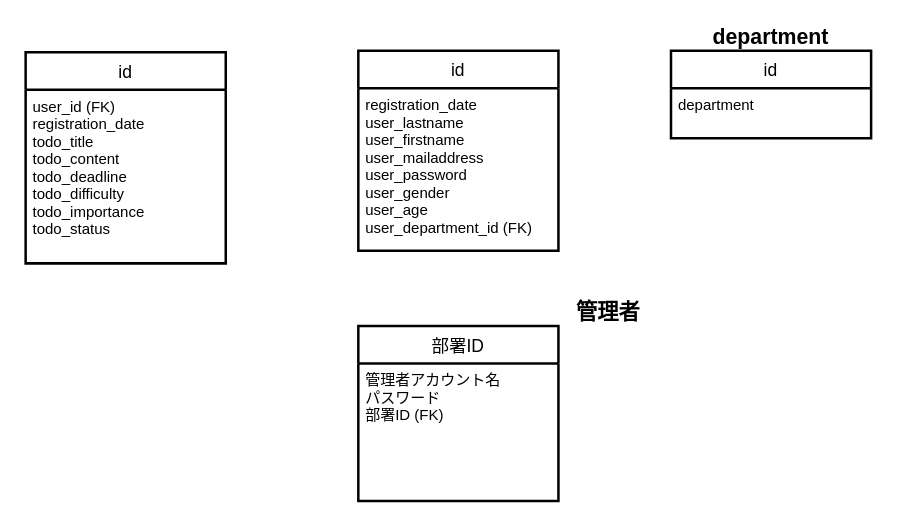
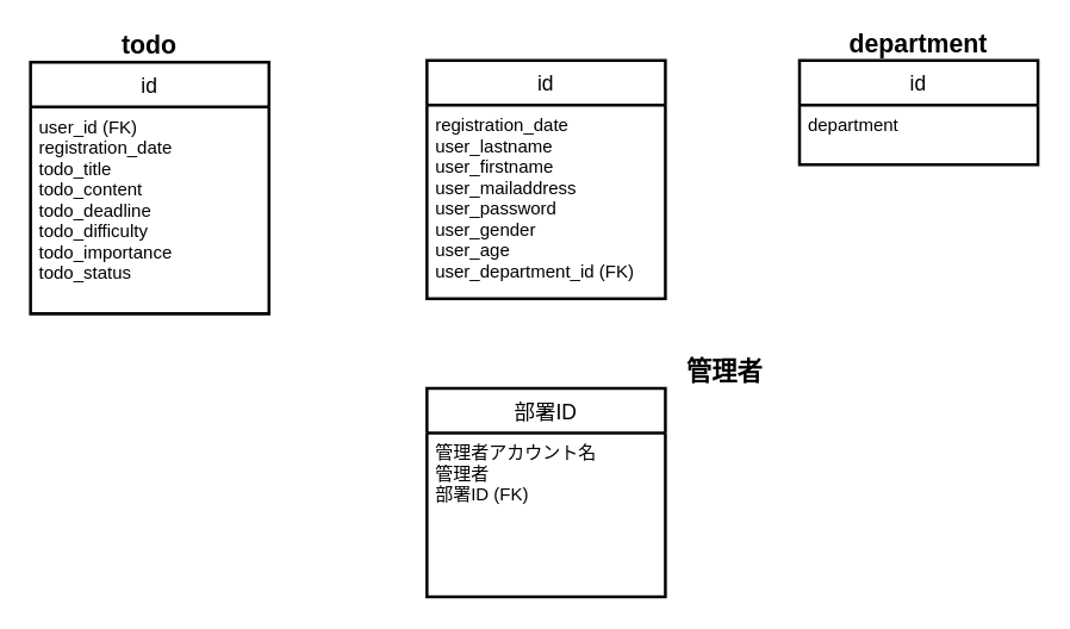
+ <mxCell id="11" value="todo" style="text;html=1;strokeColor=none;fillColor=none;align=center;verticalAlign=middle;whiteSpace=wrap;rounded=0;fontSize=17;fontStyle=1" parent="8" vertex="1"><mxGeometry x="60" width="40" height="21.111" as="geometry" /></mxCell>
- <mxCell id="7" value="管理者アカウント名&#10;パスワード&#10;部署ID (FK)" style="align=left;strokeColor=none;fillColor=none;spacingLeft=4;fontSize=12;verticalAlign=top;resizable=0;rotatable=0;part=1;" parent="6" vertex="1"><mxGeometry y="30" width="160" height="110" as="geometry" /></mxCell>
+ <mxCell id="7" value="管理者アカウント名&#10;管理者&#10;部署ID (FK)" style="align=left;strokeColor=none;fillColor=none;spacingLeft=4;fontSize=12;verticalAlign=top;resizable=0;rotatable=0;part=1;" parent="6" vertex="1"><mxGeometry y="30" width="160" height="110" as="geometry" /></mxCell>
